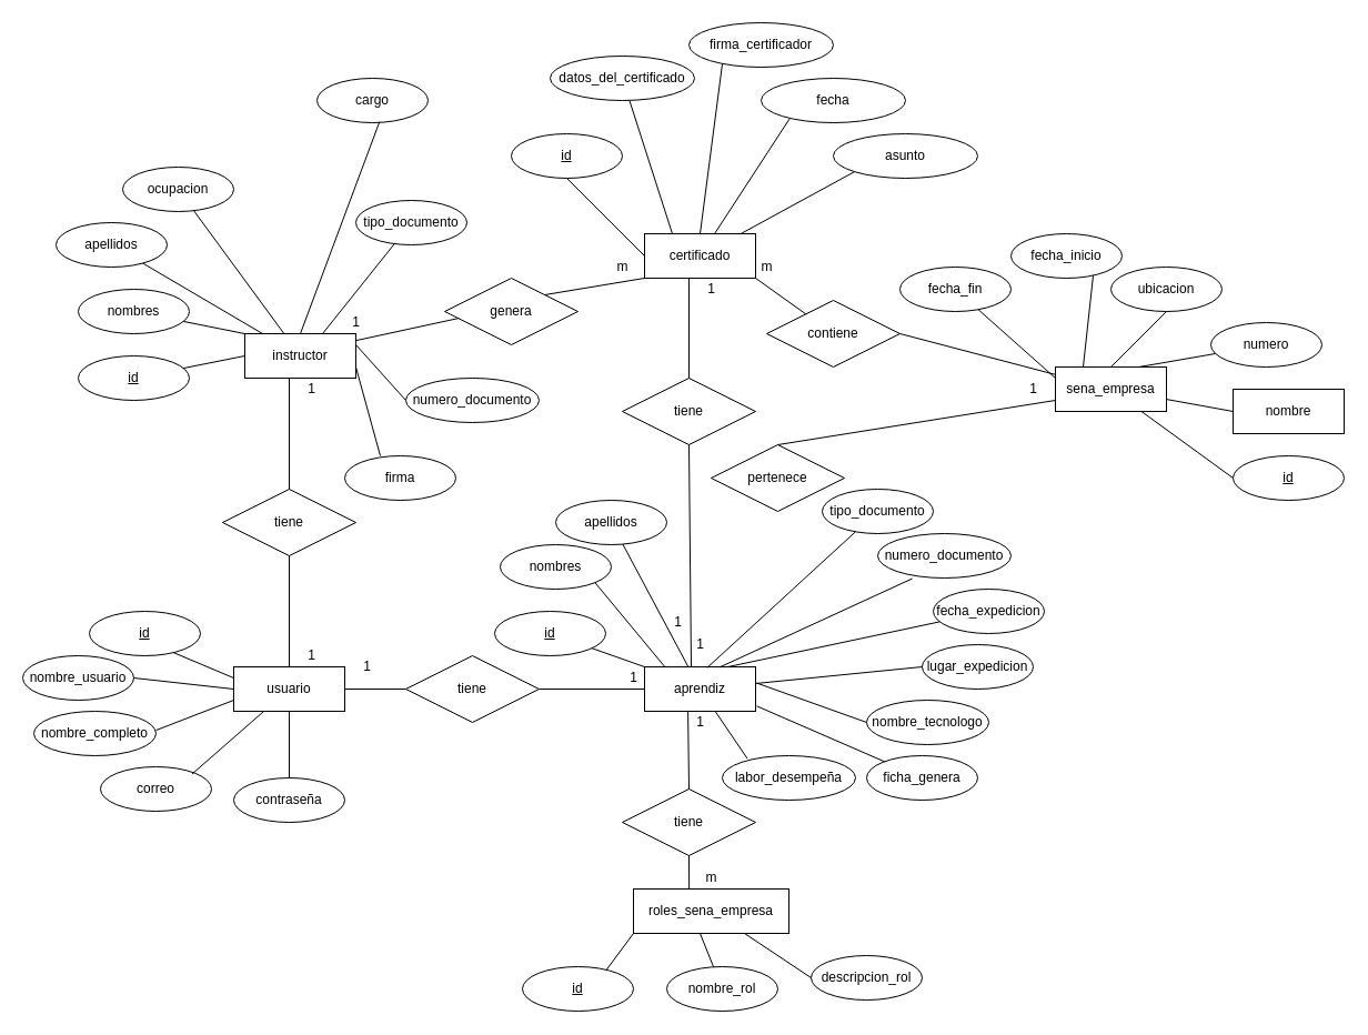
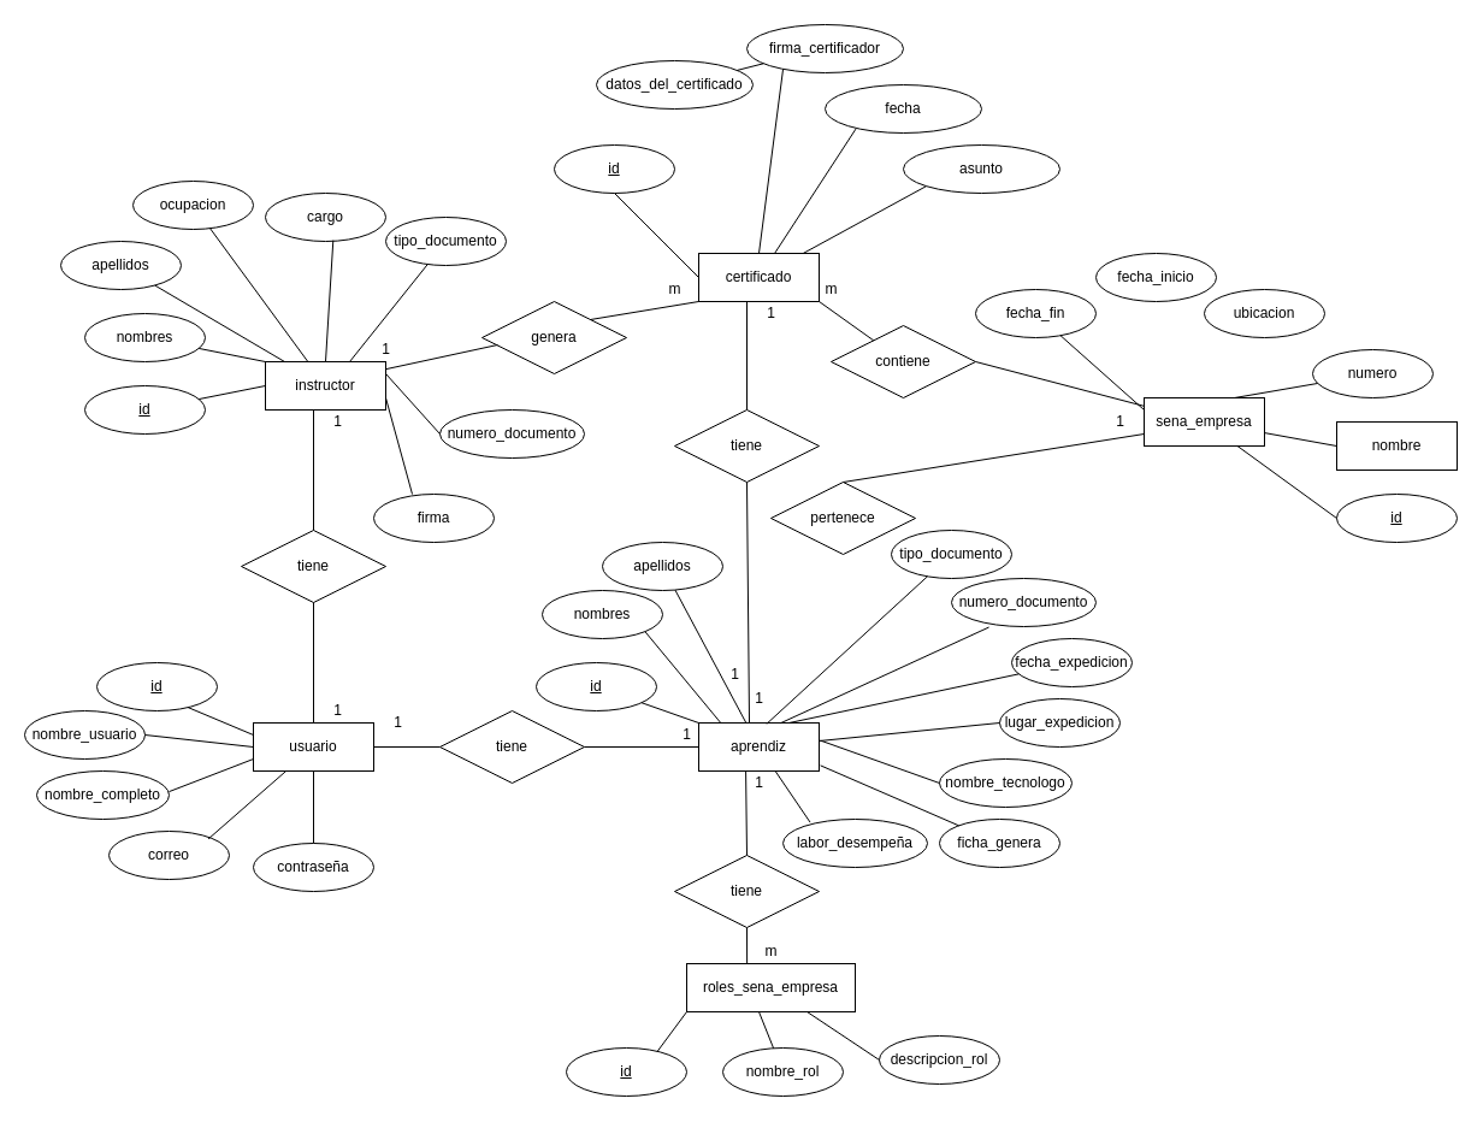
- <mxCell id="8" value="cargo" style="ellipse;whiteSpace=wrap;html=1;align=center;" parent="1" vertex="1"><mxGeometry x="285" y="70" width="100" height="40" as="geometry" /></mxCell>
+ <mxCell id="8" value="cargo" style="ellipse;whiteSpace=wrap;html=1;align=center;" parent="1" vertex="1"><mxGeometry x="220" y="160" width="100" height="40" as="geometry" /></mxCell>
- <mxCell id="114" value="" style="endArrow=none;html=1;rounded=0;entryX=0.25;entryY=0;entryDx=0;entryDy=0;" parent="1" source="107" target="90" edge="1"><mxGeometry relative="1" as="geometry"><mxPoint x="570" y="90" as="sourcePoint" /><mxPoint x="640" y="160" as="targetPoint" /></mxGeometry></mxCell>
+ <mxCell id="114" value="" style="endArrow=none;html=1;rounded=0;" parent="1" source="107" target="108" edge="1"><mxGeometry relative="1" as="geometry"><mxPoint x="570" y="90" as="sourcePoint" /><mxPoint x="640" y="160" as="targetPoint" /></mxGeometry></mxCell>
- <mxCell id="85" value="" style="endArrow=none;html=1;rounded=0;exitX=0.25;exitY=0;exitDx=0;exitDy=0;entryX=0.74;entryY=0.943;entryDx=0;entryDy=0;entryPerimeter=0;" parent="1" source="73" target="80" edge="1"><mxGeometry relative="1" as="geometry"><mxPoint x="650" y="260" as="sourcePoint" /><mxPoint x="680" y="180" as="targetPoint" /></mxGeometry></mxCell>
- <mxCell id="83" value="" style="endArrow=none;html=1;rounded=0;exitX=0.5;exitY=0;exitDx=0;exitDy=0;entryX=0.5;entryY=1;entryDx=0;entryDy=0;" parent="1" source="73" target="78" edge="1"><mxGeometry relative="1" as="geometry"><mxPoint x="679.84" y="251.32" as="sourcePoint" /><mxPoint x="770.001" y="188.677" as="targetPoint" /></mxGeometry></mxCell>
